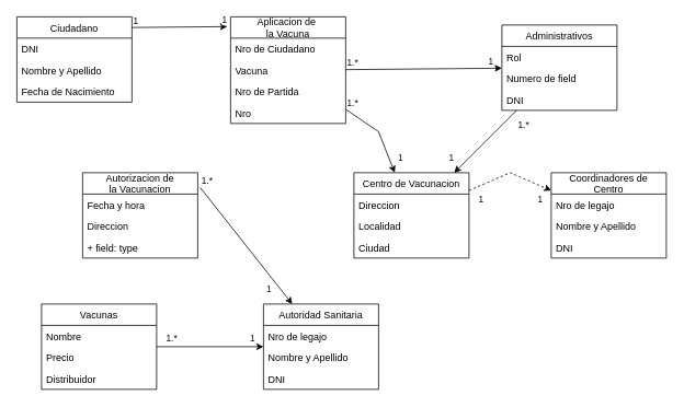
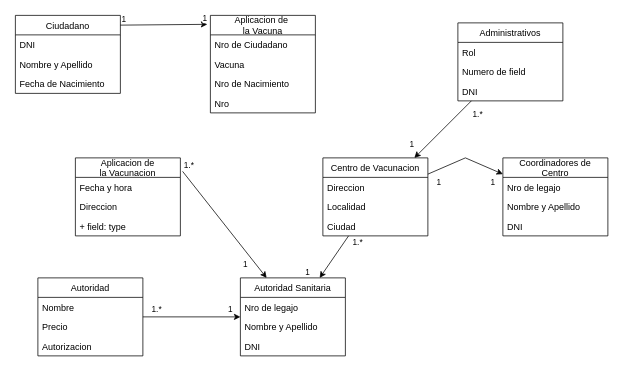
- <mxCell id="38" value="" style="endArrow=classic;html=1;rounded=0;" edge="1" parent="1" source="18" target="14"><mxGeometry relative="1" as="geometry"><mxPoint x="450" y="77" as="sourcePoint" /><mxPoint x="590" y="77" as="targetPoint" /><Array as="points" /></mxGeometry></mxCell>
- <mxCell id="39" value="1.*" style="edgeLabel;resizable=0;html=1;align=left;verticalAlign=bottom;" connectable="0" vertex="1" parent="38"><mxGeometry x="-1" relative="1" as="geometry" /></mxCell>
- <mxCell id="40" value="1" style="edgeLabel;resizable=0;html=1;align=right;verticalAlign=bottom;" connectable="0" vertex="1" parent="38"><mxGeometry x="1" relative="1" as="geometry"><mxPoint x="-10" as="offset" /></mxGeometry></mxCell>
- <mxCell id="21" value="Nro de Partida" style="text;strokeColor=none;fillColor=none;align=left;verticalAlign=top;spacingLeft=4;spacingRight=4;overflow=hidden;rotatable=0;points=[[0,0.5],[1,0.5]];portConstraint=eastwest;" vertex="1" parent="18"><mxGeometry y="78" width="140" height="26" as="geometry" /></mxCell>
+ <mxCell id="21" value="Nro de Nacimiento" style="text;strokeColor=none;fillColor=none;align=left;verticalAlign=top;spacingLeft=4;spacingRight=4;overflow=hidden;rotatable=0;points=[[0,0.5],[1,0.5]];portConstraint=eastwest;" vertex="1" parent="18"><mxGeometry y="78" width="140" height="26" as="geometry" /></mxCell>
- <mxCell id="35" value="" style="endArrow=classic;html=1;rounded=0;" edge="1" parent="1" source="18" target="10"><mxGeometry relative="1" as="geometry"><mxPoint x="430" y="180" as="sourcePoint" /><mxPoint x="590" y="180" as="targetPoint" /><Array as="points"><mxPoint x="460" y="160" /></Array></mxGeometry></mxCell>
- <mxCell id="36" value="1.*" style="edgeLabel;resizable=0;html=1;align=left;verticalAlign=bottom;" connectable="0" vertex="1" parent="35"><mxGeometry x="-1" relative="1" as="geometry" /></mxCell>
- <mxCell id="37" value="1" style="edgeLabel;resizable=0;html=1;align=right;verticalAlign=bottom;" connectable="0" vertex="1" parent="35"><mxGeometry x="1" relative="1" as="geometry"><mxPoint x="10" y="-10" as="offset" /></mxGeometry></mxCell>
- <mxCell id="44" value="" style="endArrow=classic;html=1;rounded=0;dashed=1;" edge="1" parent="1" source="10" target="6"><mxGeometry relative="1" as="geometry"><mxPoint x="550" y="190" as="sourcePoint" /><mxPoint x="710" y="190" as="targetPoint" /><Array as="points"><mxPoint x="620" y="210" /></Array></mxGeometry></mxCell>
+ <mxCell id="44" value="" style="endArrow=classic;html=1;rounded=0;" edge="1" parent="1" source="10" target="6"><mxGeometry relative="1" as="geometry"><mxPoint x="550" y="190" as="sourcePoint" /><mxPoint x="710" y="190" as="targetPoint" /><Array as="points"><mxPoint x="620" y="210" /></Array></mxGeometry></mxCell>
- <mxCell id="27" value="Autorizacion de &#10;la Vacunacion" style="swimlane;fontStyle=0;childLayout=stackLayout;horizontal=1;startSize=26;fillColor=none;horizontalStack=0;resizeParent=1;resizeParentMax=0;resizeLast=0;collapsible=1;marginBottom=0;" vertex="1" parent="1"><mxGeometry x="100" y="210" width="140" height="104" as="geometry" /></mxCell>
+ <mxCell id="27" value="Aplicacion de &#10;la Vacunacion" style="swimlane;fontStyle=0;childLayout=stackLayout;horizontal=1;startSize=26;fillColor=none;horizontalStack=0;resizeParent=1;resizeParentMax=0;resizeLast=0;collapsible=1;marginBottom=0;" vertex="1" parent="1"><mxGeometry x="100" y="210" width="140" height="104" as="geometry" /></mxCell>
+ <mxCell id="47" value="" style="endArrow=classic;html=1;rounded=0;" edge="1" parent="1" source="10" target="23"><mxGeometry relative="1" as="geometry"><mxPoint x="430" y="350" as="sourcePoint" /><mxPoint x="590" y="350" as="targetPoint" /></mxGeometry></mxCell>
+ <mxCell id="48" value="1.*" style="edgeLabel;resizable=0;html=1;align=left;verticalAlign=bottom;" connectable="0" vertex="1" parent="47"><mxGeometry x="-1" relative="1" as="geometry"><mxPoint x="4" y="16" as="offset" /></mxGeometry></mxCell>
+ <mxCell id="49" value="1" style="edgeLabel;resizable=0;html=1;align=right;verticalAlign=bottom;" connectable="0" vertex="1" parent="47"><mxGeometry x="1" relative="1" as="geometry"><mxPoint x="-13" as="offset" /></mxGeometry></mxCell>
- <mxCell id="31" value="Vacunas" style="swimlane;fontStyle=0;childLayout=stackLayout;horizontal=1;startSize=26;fillColor=none;horizontalStack=0;resizeParent=1;resizeParentMax=0;resizeLast=0;collapsible=1;marginBottom=0;" vertex="1" parent="1"><mxGeometry x="50" y="370" width="140" height="104" as="geometry" /></mxCell>
+ <mxCell id="31" value="Autoridad" style="swimlane;fontStyle=0;childLayout=stackLayout;horizontal=1;startSize=26;fillColor=none;horizontalStack=0;resizeParent=1;resizeParentMax=0;resizeLast=0;collapsible=1;marginBottom=0;" vertex="1" parent="1"><mxGeometry x="50" y="370" width="140" height="104" as="geometry" /></mxCell>
- <mxCell id="34" value="Distribuidor" style="text;strokeColor=none;fillColor=none;align=left;verticalAlign=top;spacingLeft=4;spacingRight=4;overflow=hidden;rotatable=0;points=[[0,0.5],[1,0.5]];portConstraint=eastwest;" vertex="1" parent="31"><mxGeometry y="78" width="140" height="26" as="geometry" /></mxCell>
+ <mxCell id="34" value="Autorizacion" style="text;strokeColor=none;fillColor=none;align=left;verticalAlign=top;spacingLeft=4;spacingRight=4;overflow=hidden;rotatable=0;points=[[0,0.5],[1,0.5]];portConstraint=eastwest;" vertex="1" parent="31"><mxGeometry y="78" width="140" height="26" as="geometry" /></mxCell>
